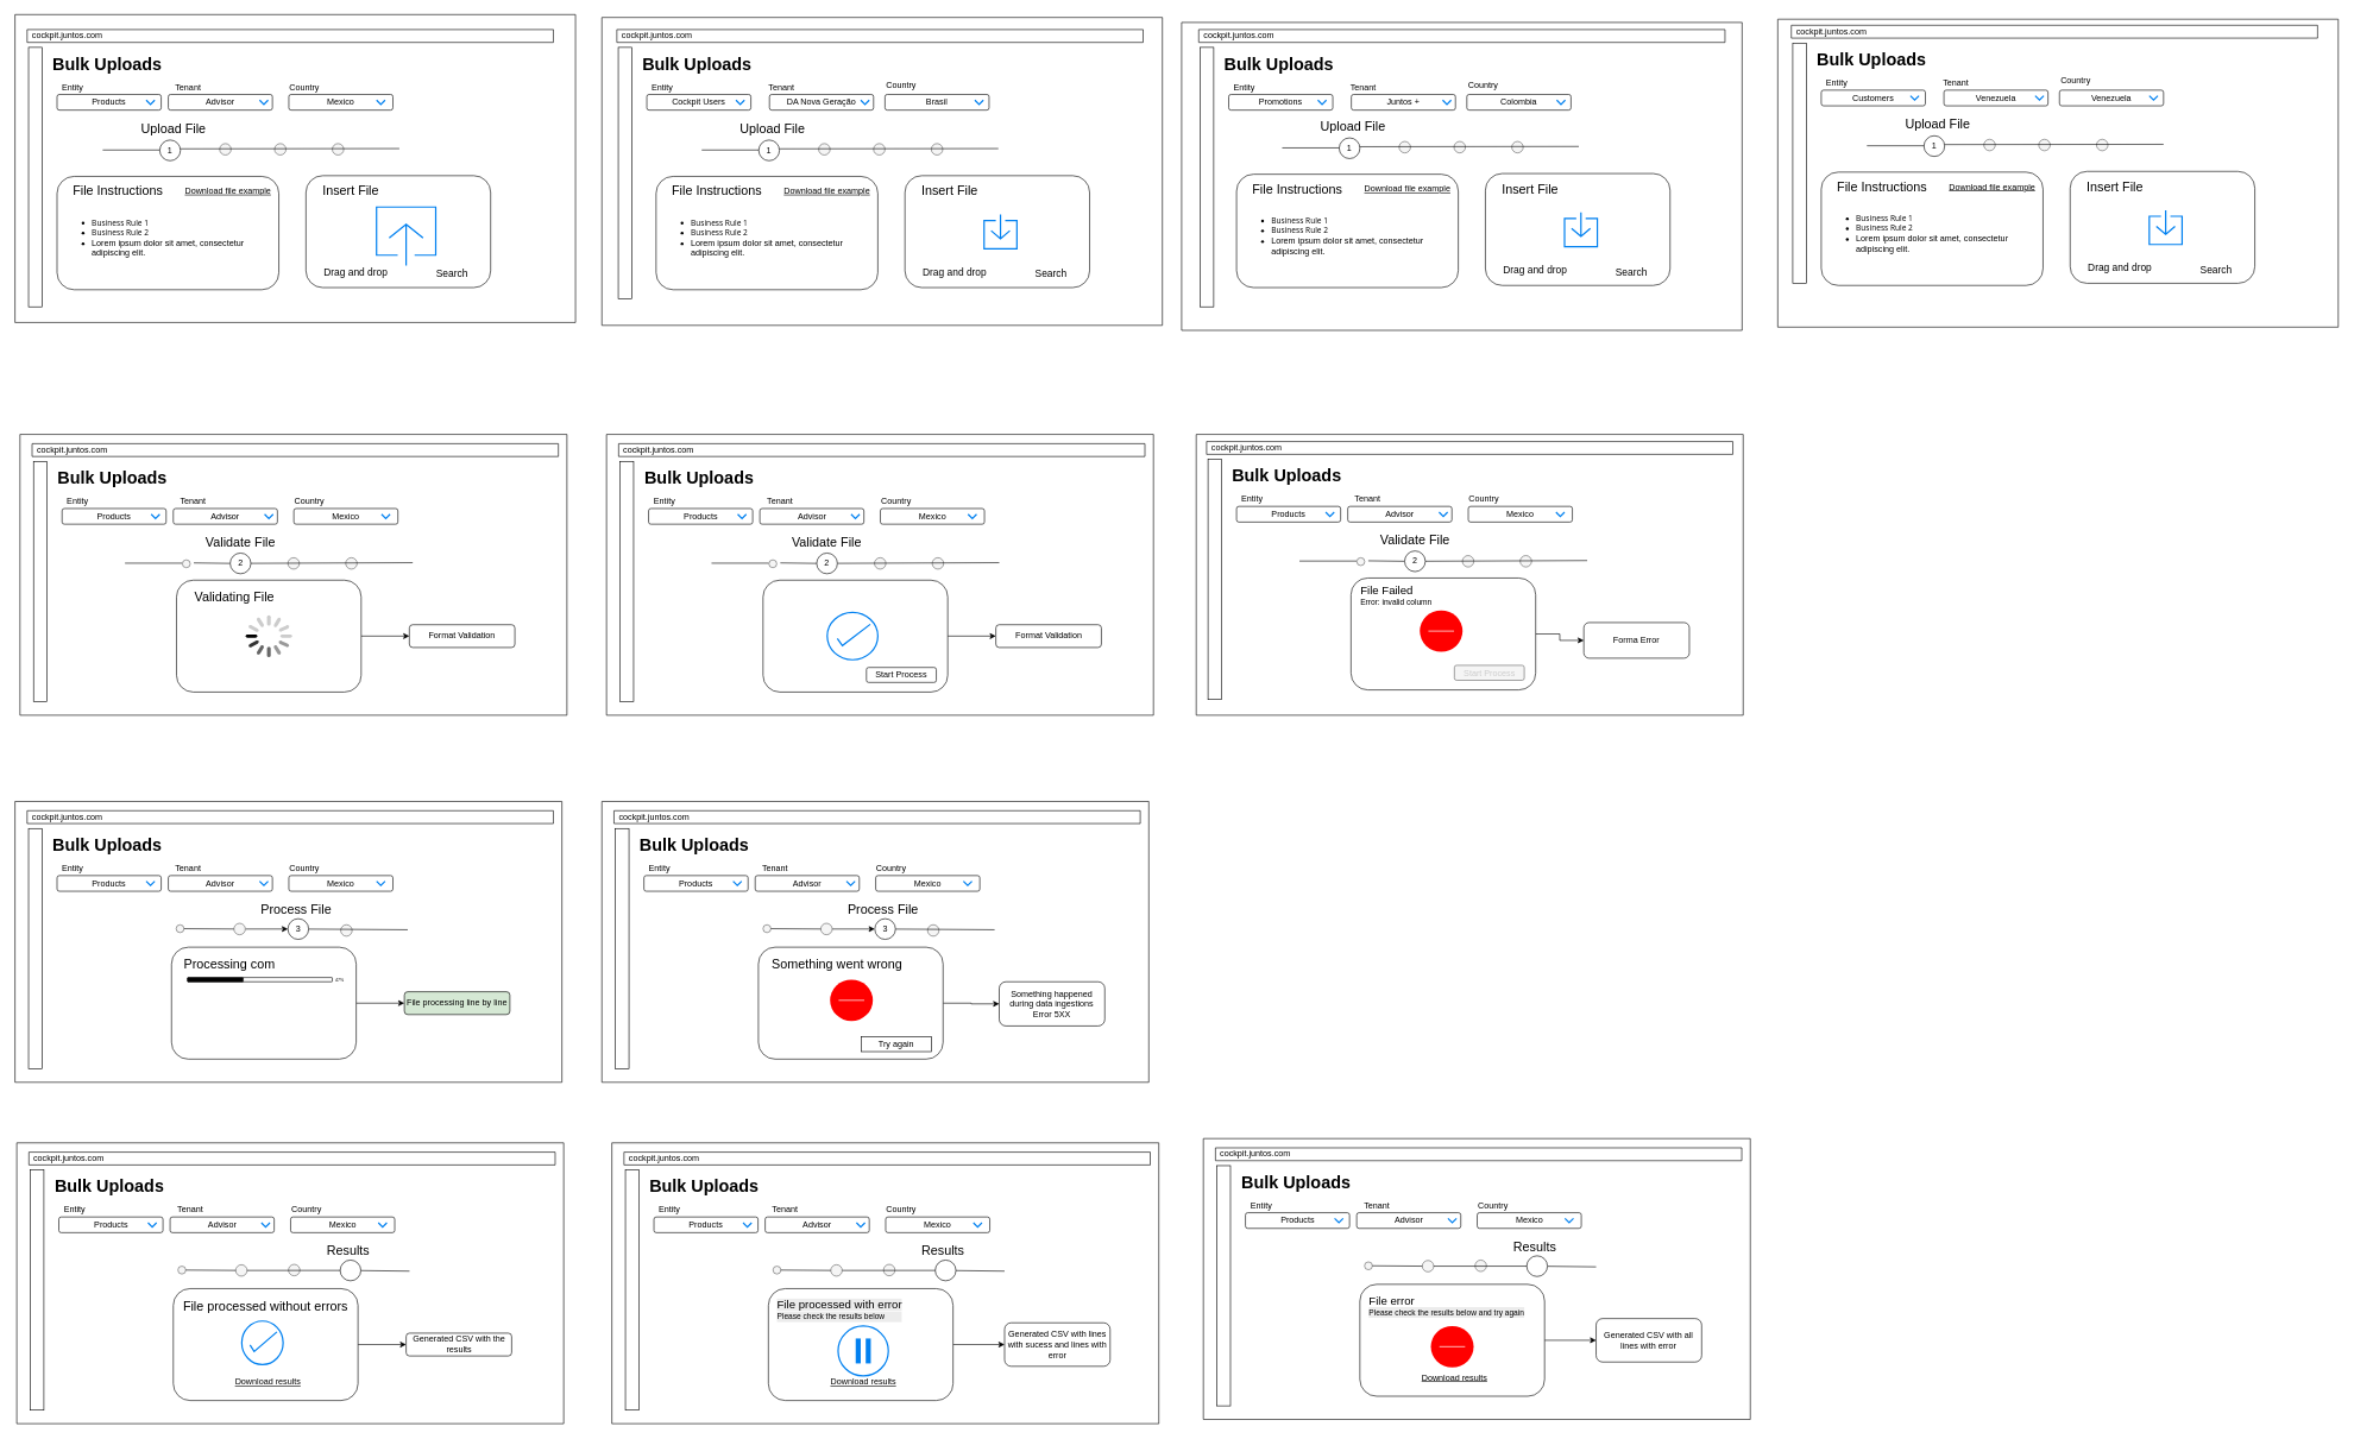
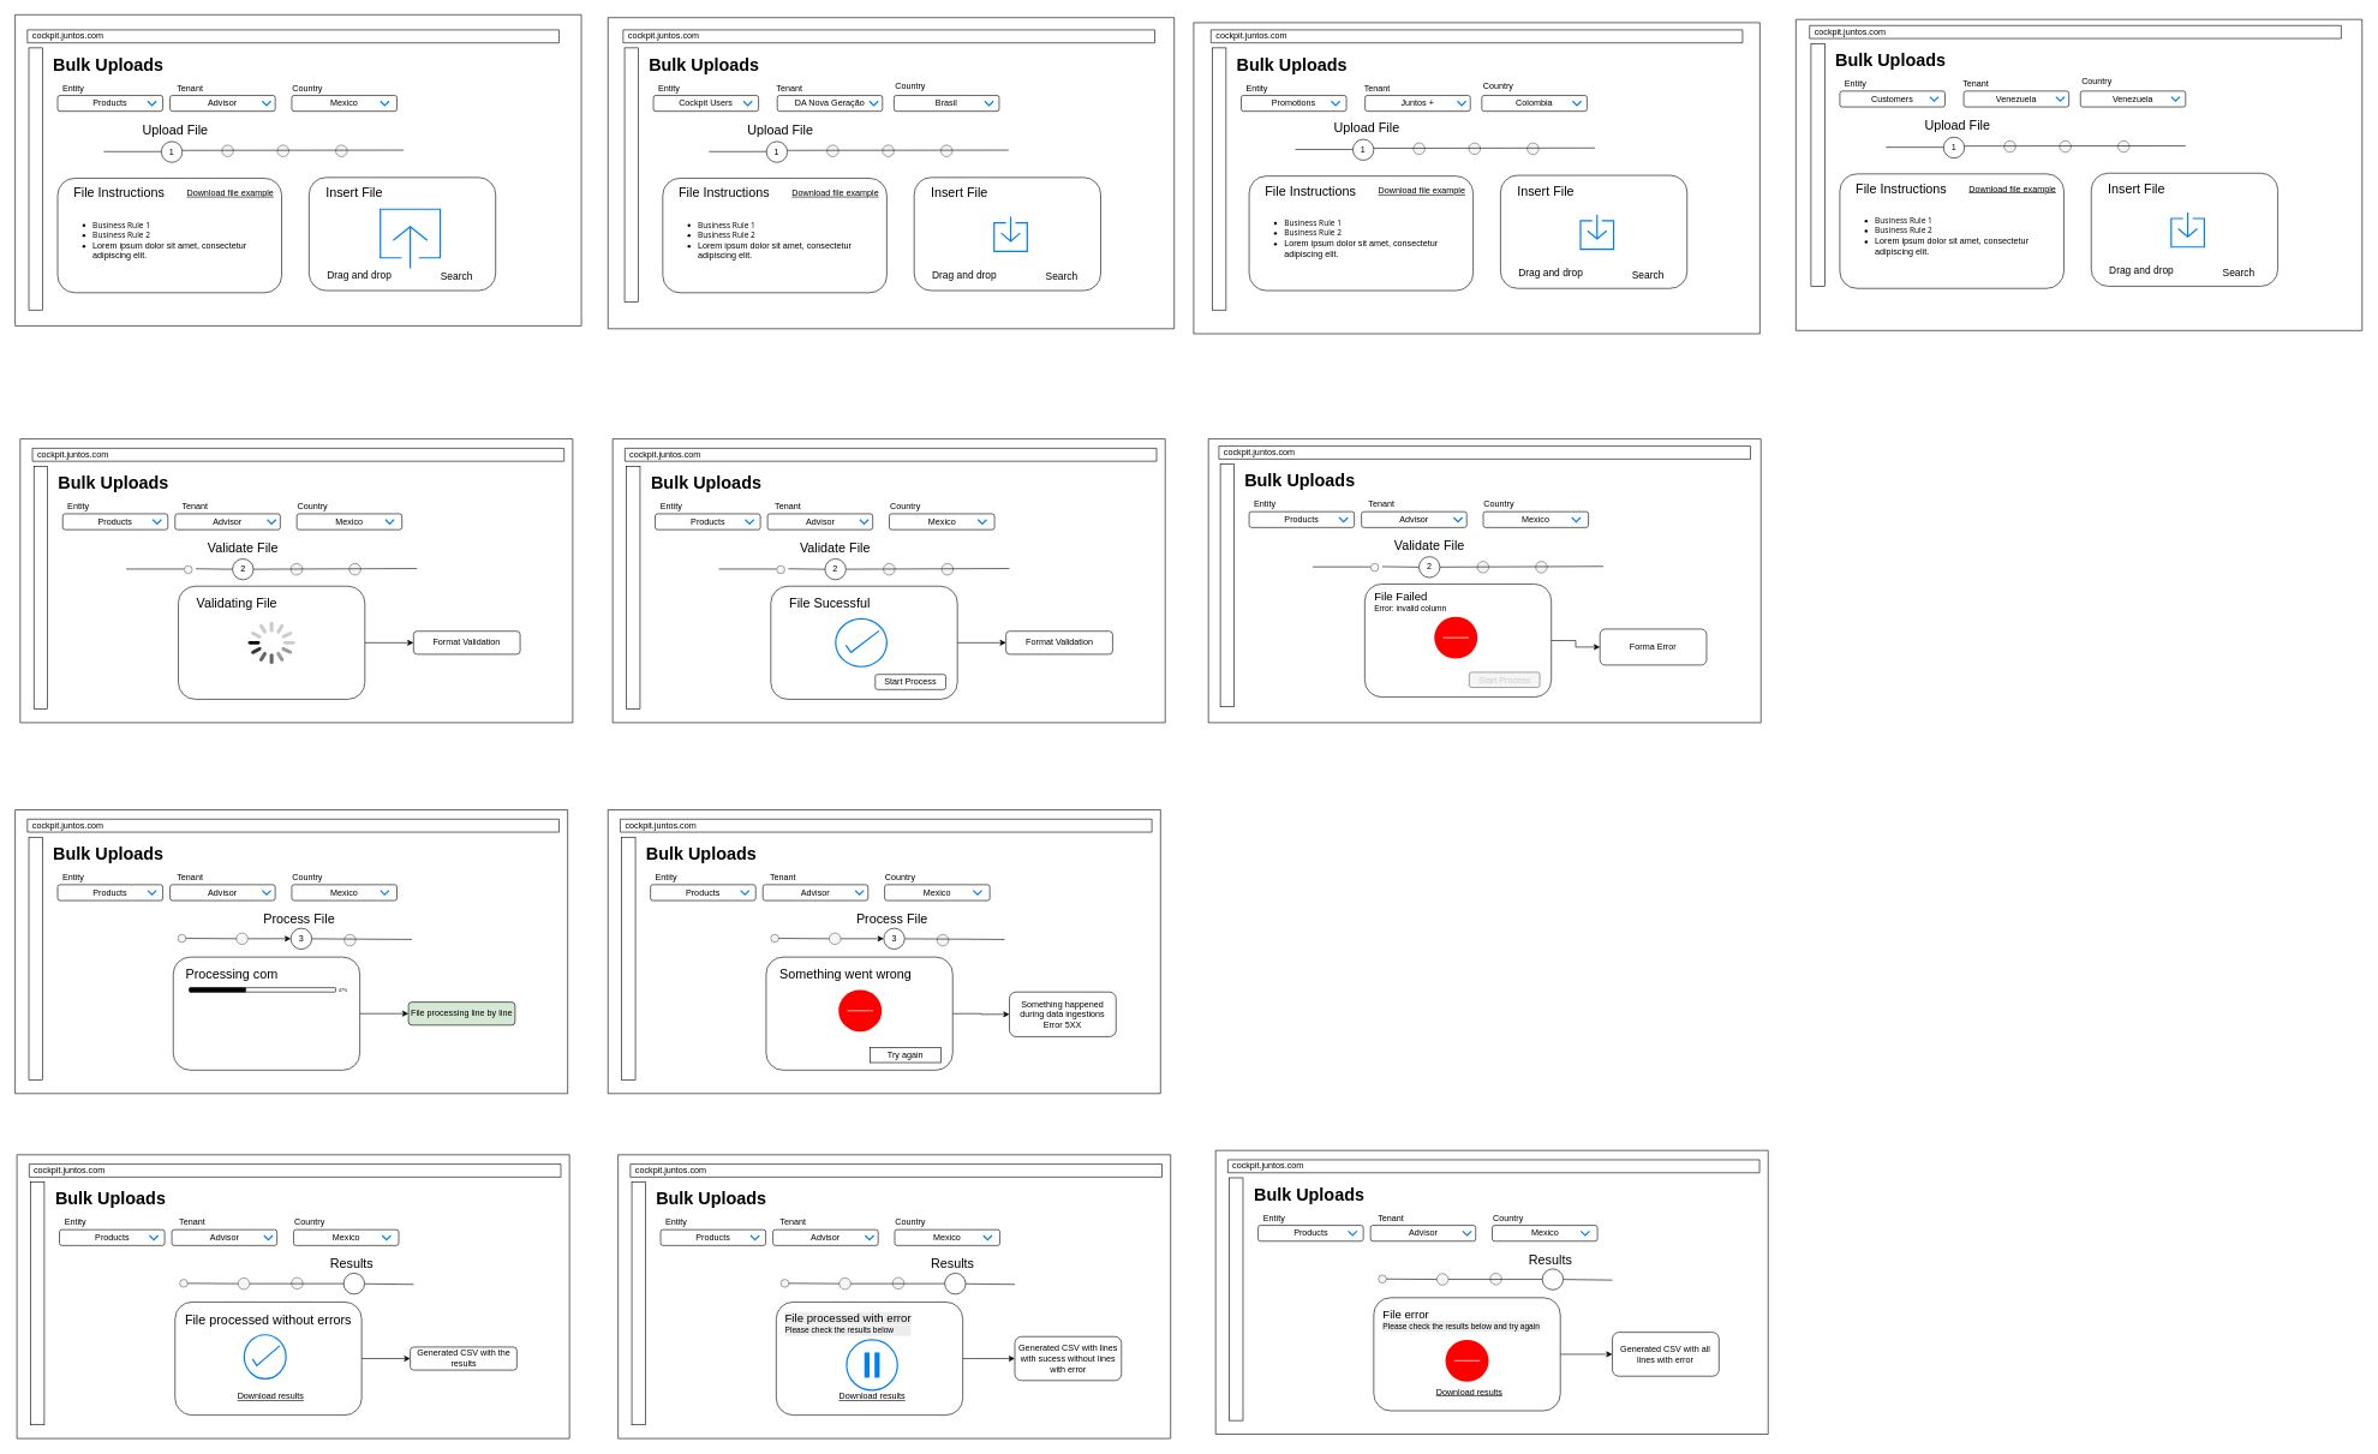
+ <mxCell id="165" value="&lt;font style=&quot;font-size: 18px;&quot;&gt;File Sucessful&lt;/font&gt;" style="text;html=1;align=center;verticalAlign=middle;whiteSpace=wrap;rounded=0;" vertex="1" parent="1"><mxGeometry x="1078.5" y="825" width="144" height="24" as="geometry" /></mxCell>
- <mxCell id="312" value="Generated CSV with lines with sucess and lines with error" style="rounded=1;whiteSpace=wrap;html=1;" vertex="1" parent="1"><mxGeometry x="1407.75" y="1855.5" width="148" height="61" as="geometry" /></mxCell>
+ <mxCell id="312" value="Generated CSV with lines with sucess without lines with error" style="rounded=1;whiteSpace=wrap;html=1;" vertex="1" parent="1"><mxGeometry x="1407.75" y="1855.5" width="148" height="61" as="geometry" /></mxCell>
